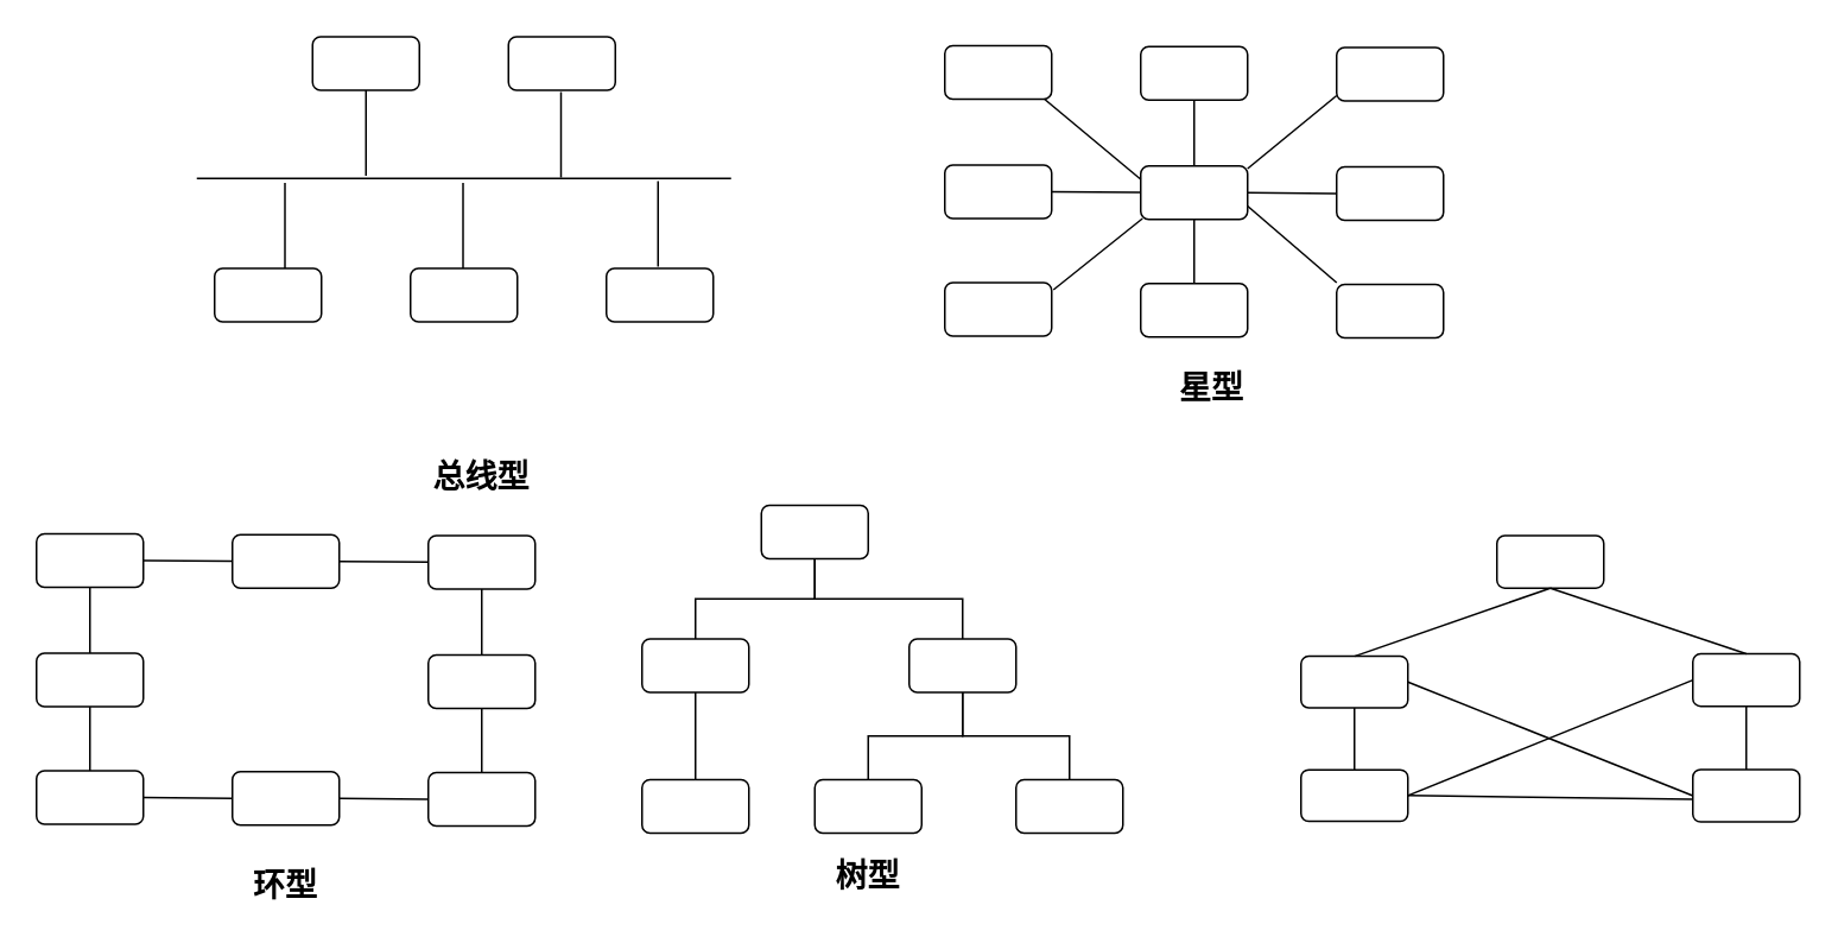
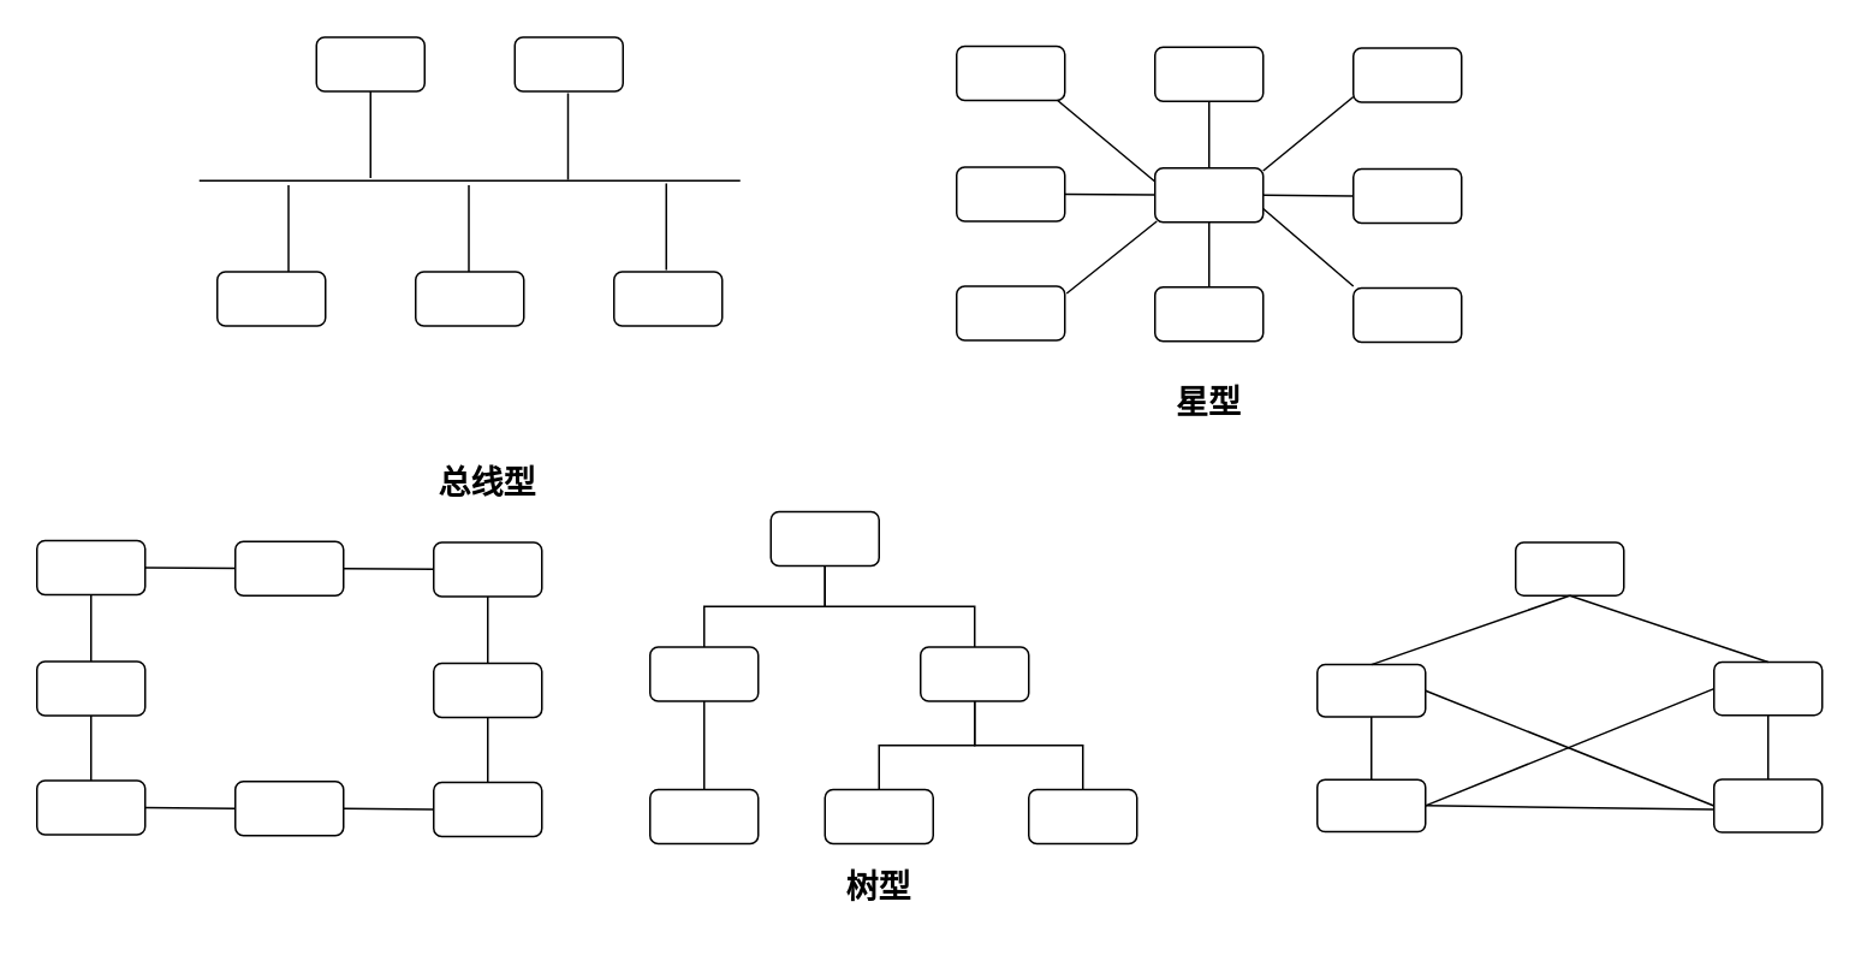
- <mxCell id="26" value="星型" style="text;html=1;strokeColor=none;fillColor=none;align=center;verticalAlign=middle;whiteSpace=wrap;rounded=0;fontSize=18;fontStyle=1" vertex="1" parent="2"><mxGeometry x="130" y="182.5" width="40" height="20" as="geometry" /></mxCell>
+ <mxCell id="26" value="星型" style="text;html=1;strokeColor=none;fillColor=none;align=center;verticalAlign=middle;whiteSpace=wrap;rounded=0;fontSize=18;fontStyle=1" vertex="1" parent="2"><mxGeometry x="120" y="187.5" width="40" height="20" as="geometry" /></mxCell>
- <mxCell id="93" value="&lt;font style=&quot;font-size: 18px&quot;&gt;环型&lt;/font&gt;" style="text;html=1;strokeColor=none;fillColor=none;align=center;verticalAlign=middle;whiteSpace=wrap;rounded=0;fontStyle=1" vertex="1" parent="74"><mxGeometry x="120" y="187.5" width="40" height="20" as="geometry" /></mxCell>
